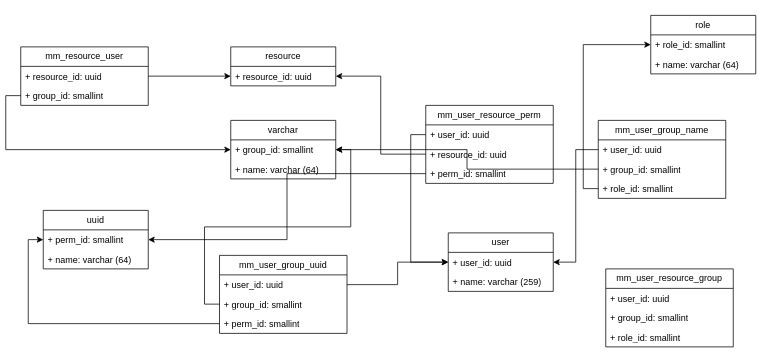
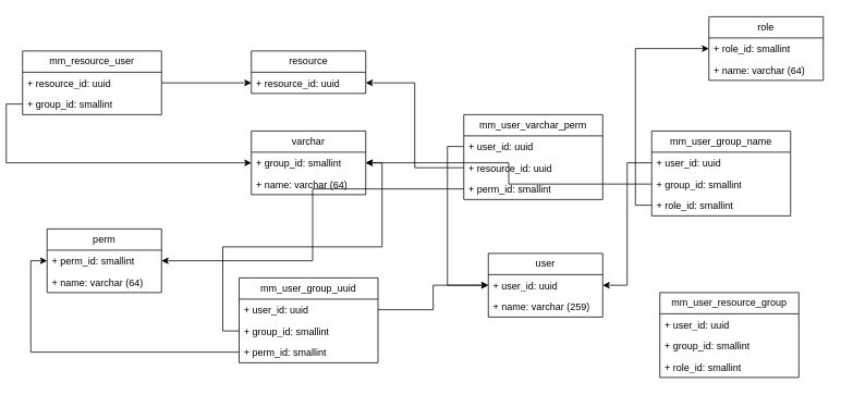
- <mxCell id="28" value="&lt;div&gt;mm_user_resource_perm&lt;/div&gt;" style="swimlane;fontStyle=0;childLayout=stackLayout;horizontal=1;startSize=26;fillColor=none;horizontalStack=0;resizeParent=1;resizeParentMax=0;resizeLast=0;collapsible=1;marginBottom=0;whiteSpace=wrap;html=1;" vertex="1" parent="1"><mxGeometry x="560" y="140" width="170" height="104" as="geometry" /></mxCell>
+ <mxCell id="28" value="&lt;div&gt;mm_user_varchar_perm&lt;/div&gt;" style="swimlane;fontStyle=0;childLayout=stackLayout;horizontal=1;startSize=26;fillColor=none;horizontalStack=0;resizeParent=1;resizeParentMax=0;resizeLast=0;collapsible=1;marginBottom=0;whiteSpace=wrap;html=1;" vertex="1" parent="1"><mxGeometry x="560" y="140" width="170" height="104" as="geometry" /></mxCell>
- <mxCell id="7" value="uuid" style="swimlane;fontStyle=0;childLayout=stackLayout;horizontal=1;startSize=26;fillColor=none;horizontalStack=0;resizeParent=1;resizeParentMax=0;resizeLast=0;collapsible=1;marginBottom=0;whiteSpace=wrap;html=1;" vertex="1" parent="1"><mxGeometry x="50" y="280" width="140" height="78" as="geometry" /></mxCell>
+ <mxCell id="7" value="perm" style="swimlane;fontStyle=0;childLayout=stackLayout;horizontal=1;startSize=26;fillColor=none;horizontalStack=0;resizeParent=1;resizeParentMax=0;resizeLast=0;collapsible=1;marginBottom=0;whiteSpace=wrap;html=1;" vertex="1" parent="1"><mxGeometry x="50" y="280" width="140" height="78" as="geometry" /></mxCell>
